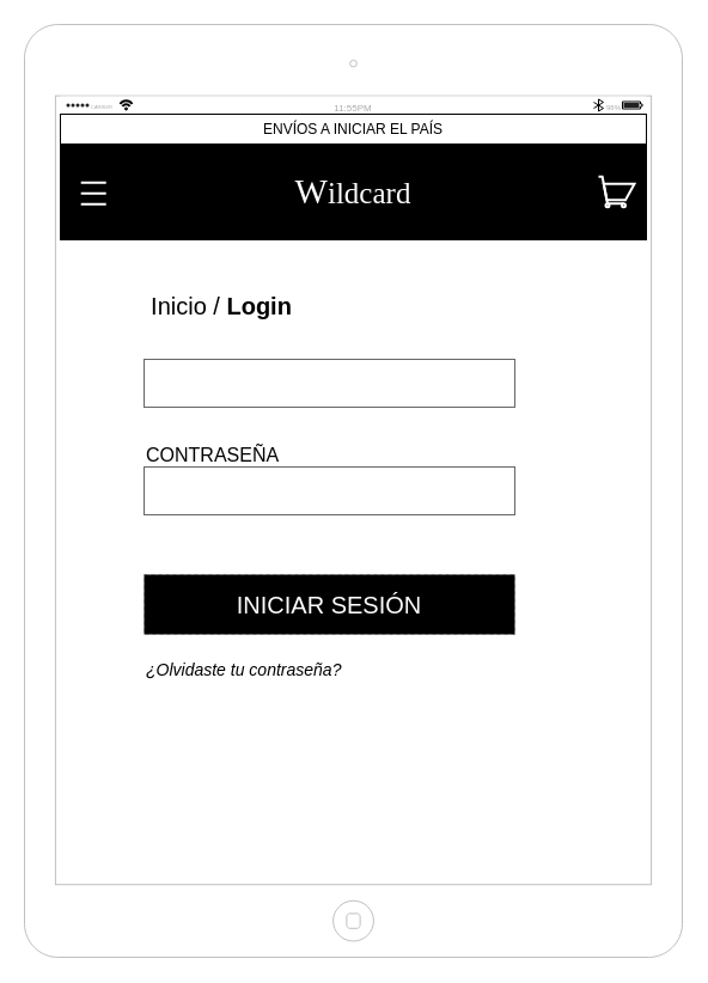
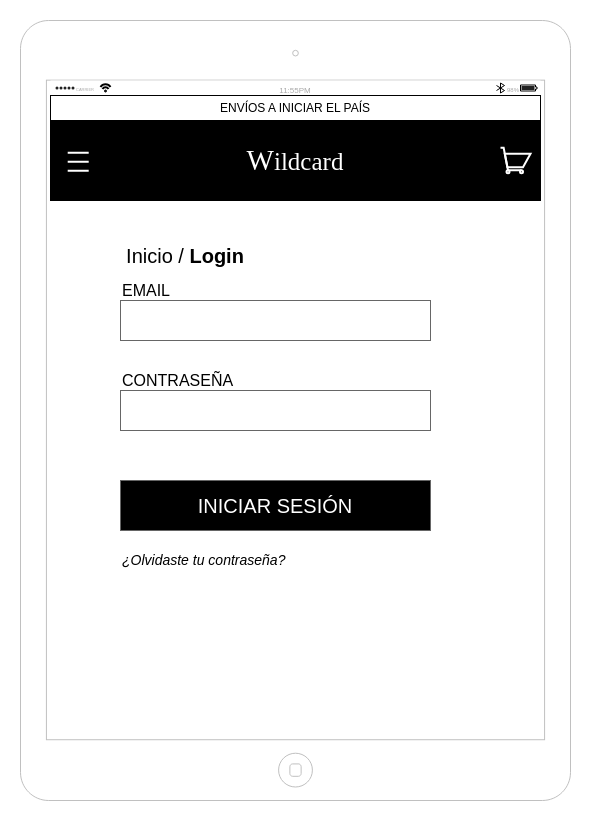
+ <mxCell id="12" value="&lt;span style=&quot;font-size: 16px&quot;&gt;EMAIL&lt;/span&gt;" style="text;html=1;strokeColor=none;fillColor=none;align=left;verticalAlign=middle;whiteSpace=wrap;rounded=0;" parent="1" vertex="1"><mxGeometry x="120" y="280" width="170" height="20" as="geometry" /></mxCell>
- <mxCell id="17" value="&lt;span style=&quot;color: rgb(255 , 255 , 255) ; font-size: 20px&quot;&gt;INICIAR SESIÓN&lt;/span&gt;" style="rounded=0;whiteSpace=wrap;html=1;strokeColor=#666666;fillColor=#000000;dashed=1;" parent="1" vertex="1"><mxGeometry x="120" y="480" width="310" height="50" as="geometry" /></mxCell>
+ <mxCell id="17" value="&lt;span style=&quot;color: rgb(255 , 255 , 255) ; font-size: 20px&quot;&gt;INICIAR SESIÓN&lt;/span&gt;" style="rounded=0;whiteSpace=wrap;html=1;strokeColor=#666666;fillColor=#000000;" parent="1" vertex="1"><mxGeometry x="120" y="480" width="310" height="50" as="geometry" /></mxCell>
